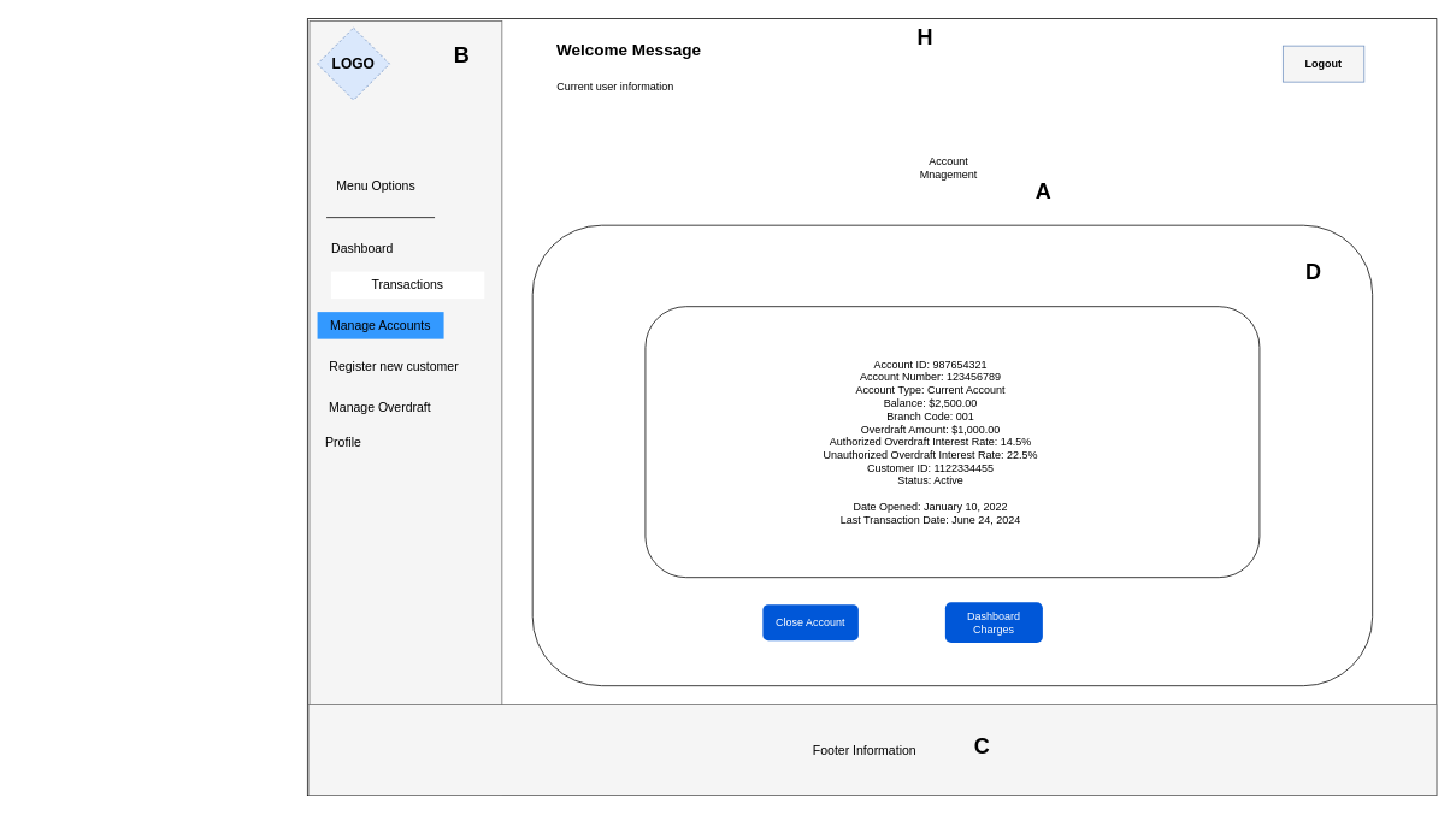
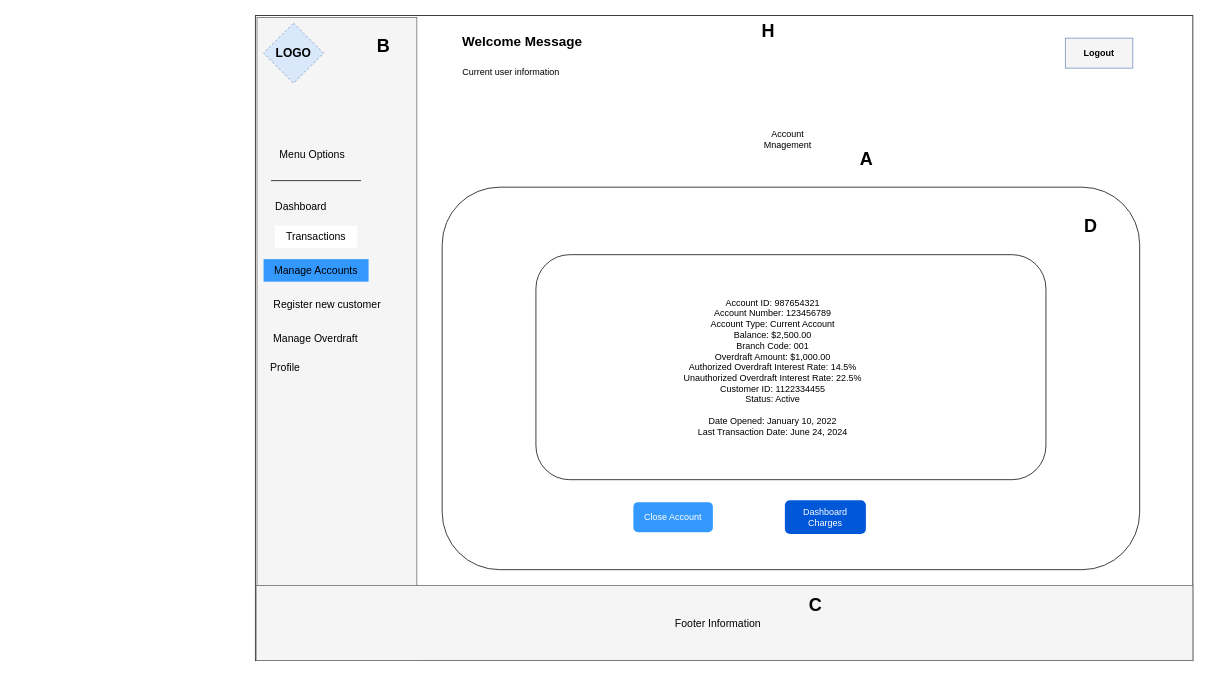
- <mxCell id="13" value="&lt;font style=&quot;font-size: 14px;&quot;&gt;Transactions&lt;/font&gt;" style="text;html=1;align=center;verticalAlign=middle;whiteSpace=wrap;rounded=0;fillColor=#FFFFFF;" parent="1" vertex="1"><mxGeometry x="365.93" y="300" width="170" height="30" as="geometry" /></mxCell>
+ <mxCell id="13" value="&lt;font style=&quot;font-size: 14px;&quot;&gt;Transactions&lt;/font&gt;" style="text;html=1;align=center;verticalAlign=middle;whiteSpace=wrap;rounded=0;fillColor=#FFFFFF;" parent="1" vertex="1"><mxGeometry x="365.93" y="300" width="110" height="30" as="geometry" /></mxCell>
- <mxCell id="24" value="Close Account" style="rounded=1;fillColor=#0057D8;strokeColor=none;html=1;whiteSpace=wrap;fontColor=#ffffff;align=center;verticalAlign=middle;fontStyle=0;fontSize=12;sketch=0;" parent="1" vertex="1"><mxGeometry x="844" y="668.74" width="106" height="40" as="geometry" /></mxCell>
+ <mxCell id="24" value="Close Account" style="rounded=1;fillColor=#3399ff;strokeColor=none;html=1;whiteSpace=wrap;fontColor=#ffffff;align=center;verticalAlign=middle;fontStyle=0;fontSize=12;sketch=0;" parent="1" vertex="1"><mxGeometry x="844" y="668.74" width="106" height="40" as="geometry" /></mxCell>
- <mxCell id="30" value="&lt;h1 style=&quot;margin-top: 0px;&quot;&gt;C&lt;/h1&gt;" style="text;html=1;whiteSpace=wrap;overflow=hidden;rounded=0;align=center;" parent="1" vertex="1"><mxGeometry x="1072" y="805" width="30" height="40" as="geometry" /></mxCell>
+ <mxCell id="30" value="&lt;h1 style=&quot;margin-top: 0px;&quot;&gt;C&lt;/h1&gt;" style="text;html=1;whiteSpace=wrap;overflow=hidden;rounded=0;align=center;" parent="1" vertex="1"><mxGeometry x="1072" y="785" width="30" height="40" as="geometry" /></mxCell>
